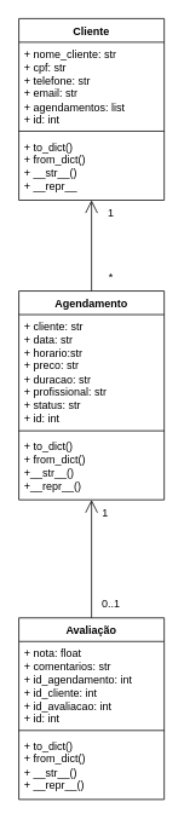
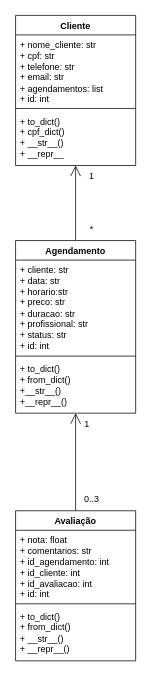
- <mxCell id="5" value="+ to_dict()&lt;div&gt;+ from_dict()&lt;/div&gt;&lt;div&gt;+ __str__()&lt;/div&gt;&lt;div&gt;+ __repr__&lt;/div&gt;" style="text;strokeColor=none;fillColor=none;align=left;verticalAlign=top;spacingLeft=4;spacingRight=4;overflow=hidden;rotatable=0;points=[[0,0.5],[1,0.5]];portConstraint=eastwest;whiteSpace=wrap;html=1;" vertex="1" parent="2"><mxGeometry y="128" width="160" height="72" as="geometry" /></mxCell>
+ <mxCell id="5" value="+ to_dict()&lt;div&gt;+ cpf_dict()&lt;/div&gt;&lt;div&gt;+ __str__()&lt;/div&gt;&lt;div&gt;+ __repr__&lt;/div&gt;" style="text;strokeColor=none;fillColor=none;align=left;verticalAlign=top;spacingLeft=4;spacingRight=4;overflow=hidden;rotatable=0;points=[[0,0.5],[1,0.5]];portConstraint=eastwest;whiteSpace=wrap;html=1;" vertex="1" parent="2"><mxGeometry y="128" width="160" height="72" as="geometry" /></mxCell>
- <mxCell id="19" value="0..1" style="text;html=1;align=center;verticalAlign=middle;resizable=0;points=[];autosize=1;strokeColor=none;fillColor=none;" vertex="1" parent="1"><mxGeometry x="101" y="650" width="40" height="30" as="geometry" /></mxCell>
+ <mxCell id="19" value="0..3" style="text;html=1;align=center;verticalAlign=middle;resizable=0;points=[];autosize=1;strokeColor=none;fillColor=none;" vertex="1" parent="1"><mxGeometry x="101" y="650" width="40" height="30" as="geometry" /></mxCell>
